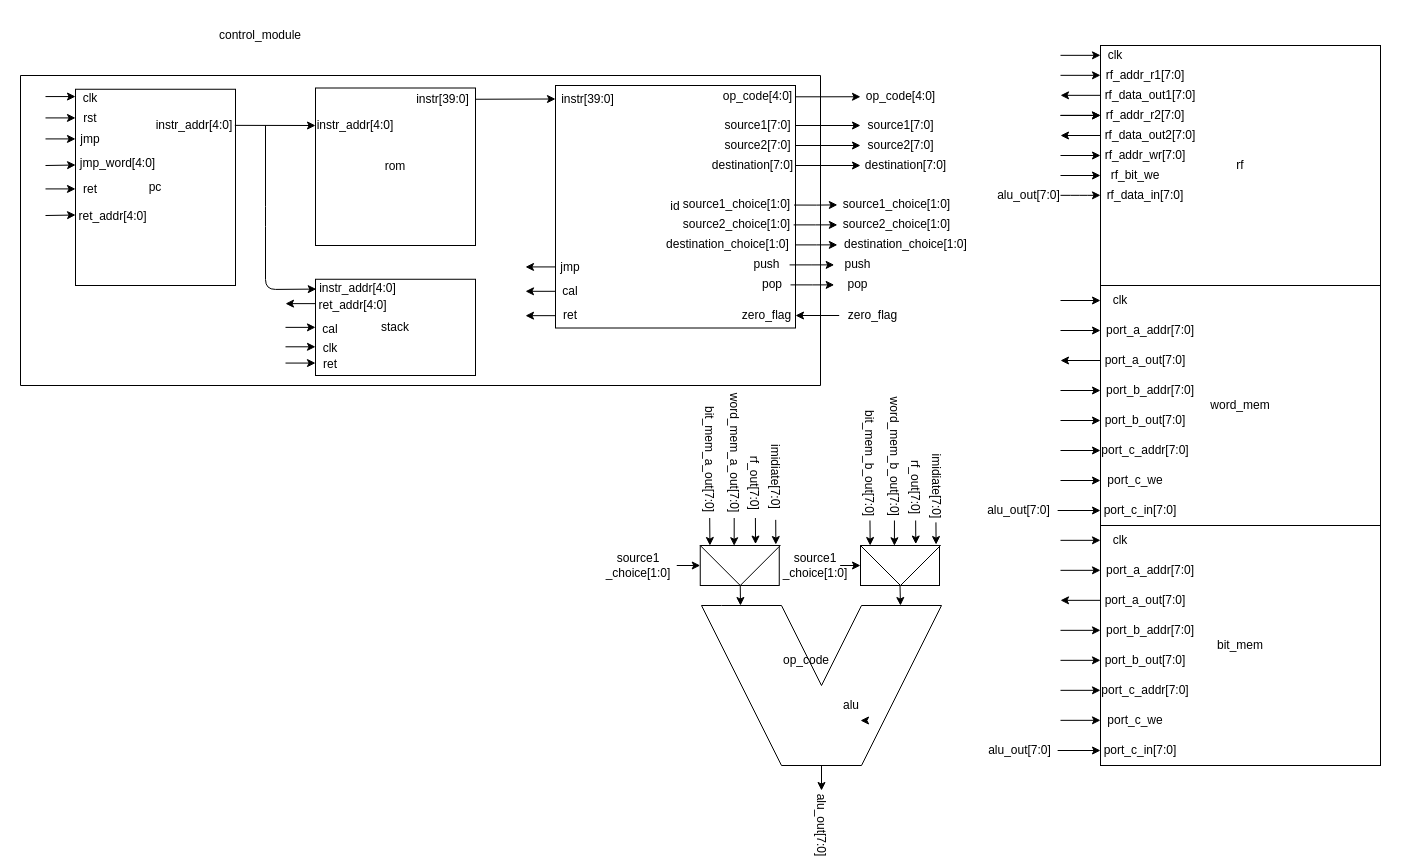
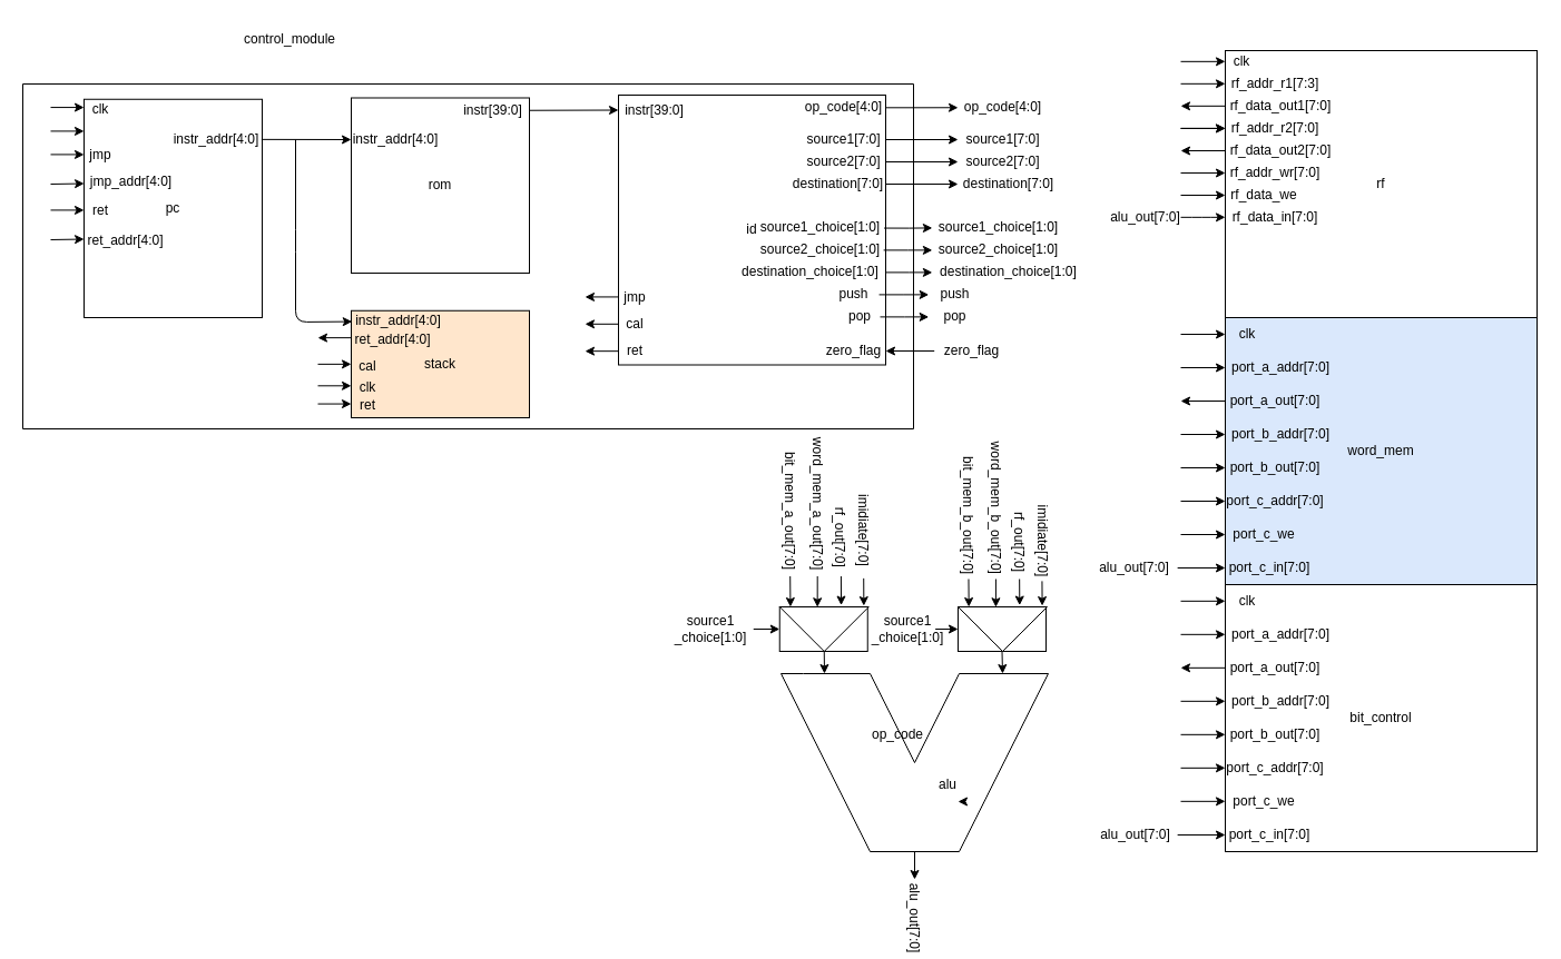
- <mxCell id="47" value="rf_addr_r1[7:0]" style="text;html=1;strokeColor=none;fillColor=none;align=center;verticalAlign=middle;whiteSpace=wrap;rounded=0;" parent="1" vertex="1"><mxGeometry x="1100" y="65" width="90" height="20" as="geometry" /></mxCell>
+ <mxCell id="47" value="rf_addr_r1[7:3]" style="text;html=1;strokeColor=none;fillColor=none;align=center;verticalAlign=middle;whiteSpace=wrap;rounded=0;" parent="1" vertex="1"><mxGeometry x="1100" y="65" width="90" height="20" as="geometry" /></mxCell>
- <mxCell id="77" value="rst" style="text;html=1;strokeColor=none;fillColor=none;align=center;verticalAlign=middle;whiteSpace=wrap;rounded=0;" parent="70" vertex="1"><mxGeometry x="55" y="32.5" width="30" height="20" as="geometry" /></mxCell>
- <mxCell id="79" value="jmp_word[4:0]" style="text;html=1;strokeColor=none;fillColor=none;align=center;verticalAlign=middle;whiteSpace=wrap;rounded=0;" parent="70" vertex="1"><mxGeometry x="55" y="72.5" width="85" height="30" as="geometry" /></mxCell>
+ <mxCell id="79" value="jmp_addr[4:0]" style="text;html=1;strokeColor=none;fillColor=none;align=center;verticalAlign=middle;whiteSpace=wrap;rounded=0;" parent="70" vertex="1"><mxGeometry x="55" y="72.5" width="85" height="30" as="geometry" /></mxCell>
- <mxCell id="49" value="rf_bit_we" style="text;html=1;strokeColor=none;fillColor=none;align=center;verticalAlign=middle;whiteSpace=wrap;rounded=0;" parent="1" vertex="1"><mxGeometry x="1100" y="165" width="70" height="20" as="geometry" /></mxCell>
+ <mxCell id="49" value="rf_data_we" style="text;html=1;strokeColor=none;fillColor=none;align=center;verticalAlign=middle;whiteSpace=wrap;rounded=0;" parent="1" vertex="1"><mxGeometry x="1100" y="165" width="70" height="20" as="geometry" /></mxCell>
- <mxCell id="75" value="stack" style="rounded=0;whiteSpace=wrap;html=1;" parent="70" vertex="1"><mxGeometry x="295" y="203.76" width="160" height="96.24" as="geometry" /></mxCell>
+ <mxCell id="75" value="stack" style="rounded=0;whiteSpace=wrap;html=1;fillColor=#ffe6cc;" parent="70" vertex="1"><mxGeometry x="295" y="203.76" width="160" height="96.24" as="geometry" /></mxCell>
- <mxCell id="17" value="word_mem" style="rounded=0;whiteSpace=wrap;html=1;movable=1;resizable=1;rotatable=1;deletable=1;editable=1;connectable=1;" parent="16" vertex="1"><mxGeometry width="280" height="240" as="geometry" /></mxCell>
+ <mxCell id="17" value="word_mem" style="rounded=0;whiteSpace=wrap;html=1;movable=1;resizable=1;rotatable=1;deletable=1;editable=1;connectable=1;fillColor=#dae8fc;" parent="16" vertex="1"><mxGeometry width="280" height="240" as="geometry" /></mxCell>
- <mxCell id="28" value="bit_mem" style="rounded=0;whiteSpace=wrap;html=1;movable=1;resizable=1;rotatable=1;deletable=1;editable=1;connectable=1;" parent="27" vertex="1"><mxGeometry width="280" height="240" as="geometry" /></mxCell>
+ <mxCell id="28" value="bit_control" style="rounded=0;whiteSpace=wrap;html=1;movable=1;resizable=1;rotatable=1;deletable=1;editable=1;connectable=1;" parent="27" vertex="1"><mxGeometry width="280" height="240" as="geometry" /></mxCell>
